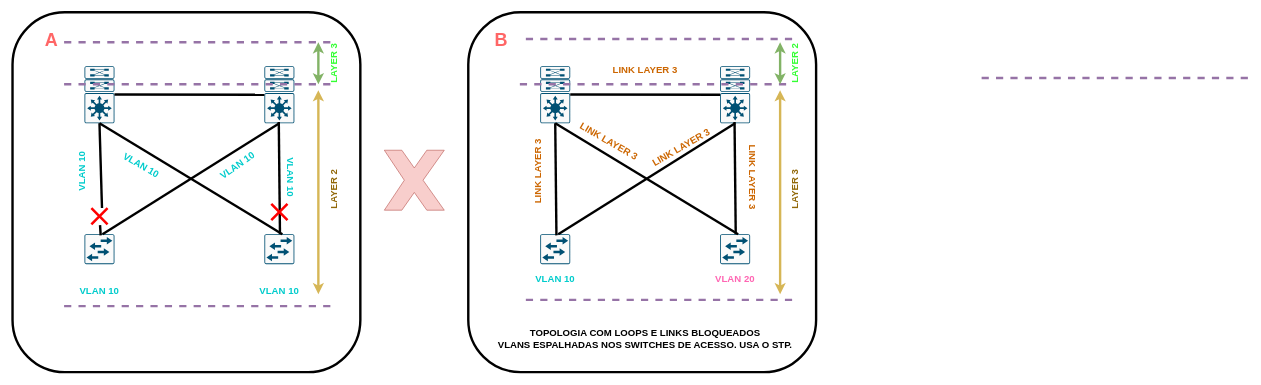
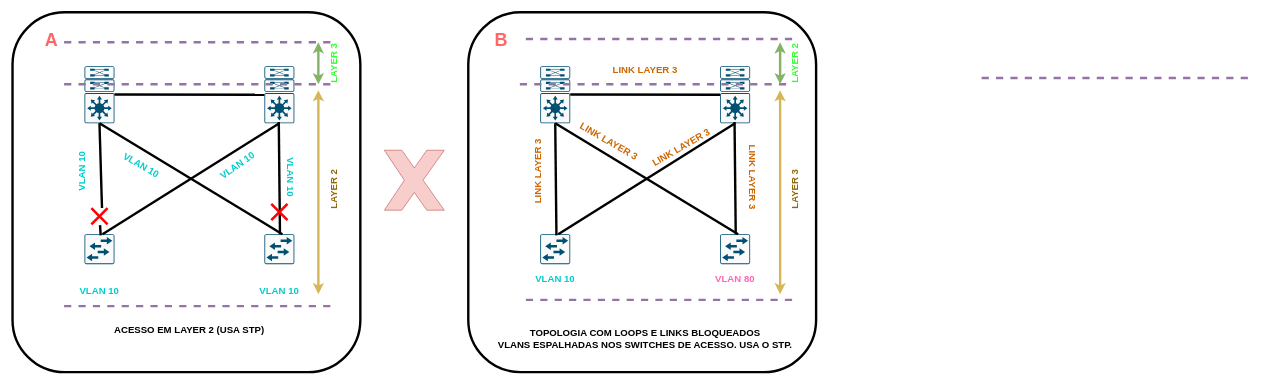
- <mxCell id="28" value="&lt;div&gt;VLAN 20&lt;/div&gt;" style="text;html=1;strokeColor=none;fillColor=none;align=center;verticalAlign=middle;whiteSpace=wrap;rounded=0;fontSize=16;fontStyle=1;fontColor=#FF66B3;" vertex="1" parent="1"><mxGeometry x="1140" y="450" width="170" height="30" as="geometry" /></mxCell>
+ <mxCell id="28" value="&lt;div&gt;VLAN 80&lt;/div&gt;" style="text;html=1;strokeColor=none;fillColor=none;align=center;verticalAlign=middle;whiteSpace=wrap;rounded=0;fontSize=16;fontStyle=1;fontColor=#FF66B3;" vertex="1" parent="1"><mxGeometry x="1140" y="450" width="170" height="30" as="geometry" /></mxCell>
+ <mxCell id="15" value="ACESSO EM LAYER 2 (USA STP)" style="text;html=1;strokeColor=none;fillColor=none;align=center;verticalAlign=middle;whiteSpace=wrap;rounded=0;fontSize=16;fontStyle=1" vertex="1" parent="1"><mxGeometry x="175" y="535" width="280" height="30" as="geometry" /></mxCell>
